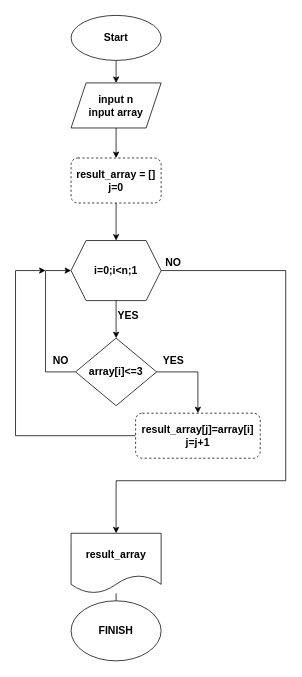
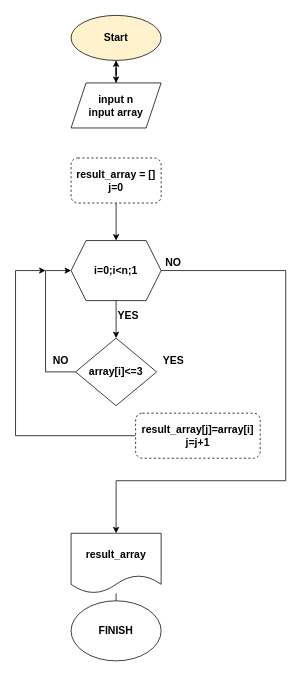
- <mxCell id="3" value="&lt;font style=&quot;font-size: 14px;&quot;&gt;&lt;b&gt;Start&lt;/b&gt;&lt;/font&gt;" style="ellipse;whiteSpace=wrap;html=1;" vertex="1" parent="1"><mxGeometry x="94" y="20" width="120" height="60" as="geometry" /></mxCell>
+ <mxCell id="3" value="&lt;font style=&quot;font-size: 14px;&quot;&gt;&lt;b&gt;Start&lt;/b&gt;&lt;/font&gt;" style="ellipse;whiteSpace=wrap;html=1;fillColor=#fff2cc;" vertex="1" parent="1"><mxGeometry x="94" y="20" width="120" height="60" as="geometry" /></mxCell>
- <mxCell id="4" style="edgeStyle=orthogonalEdgeStyle;rounded=0;orthogonalLoop=1;jettySize=auto;html=1;fontSize=14;" edge="1" parent="1" source="5" target="13"><mxGeometry relative="1" as="geometry" /></mxCell>
+ <mxCell id="4" style="edgeStyle=orthogonalEdgeStyle;rounded=0;orthogonalLoop=1;jettySize=auto;html=1;fontSize=14;" edge="1" parent="1" source="5" target="3"><mxGeometry relative="1" as="geometry" /></mxCell>
- <mxCell id="10" style="edgeStyle=orthogonalEdgeStyle;rounded=0;orthogonalLoop=1;jettySize=auto;html=1;entryX=0.5;entryY=0;entryDx=0;entryDy=0;fontSize=14;" edge="1" parent="1" source="11" target="17"><mxGeometry relative="1" as="geometry"><Array as="points"><mxPoint x="263" y="495" /></Array></mxGeometry></mxCell>
